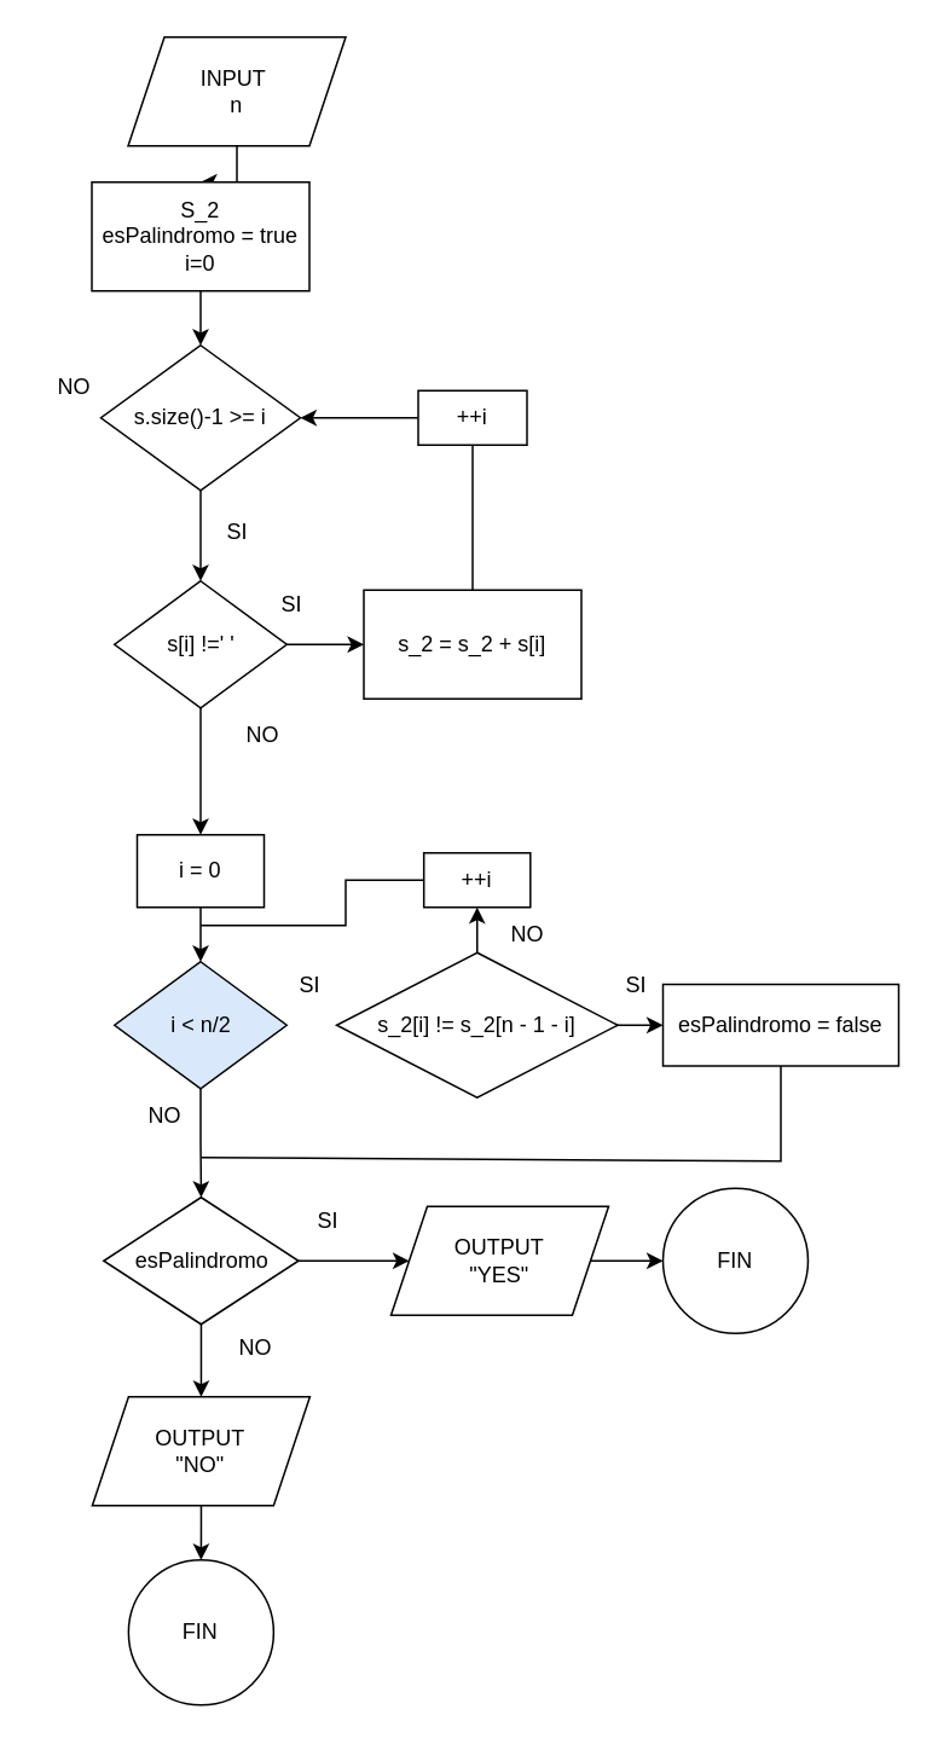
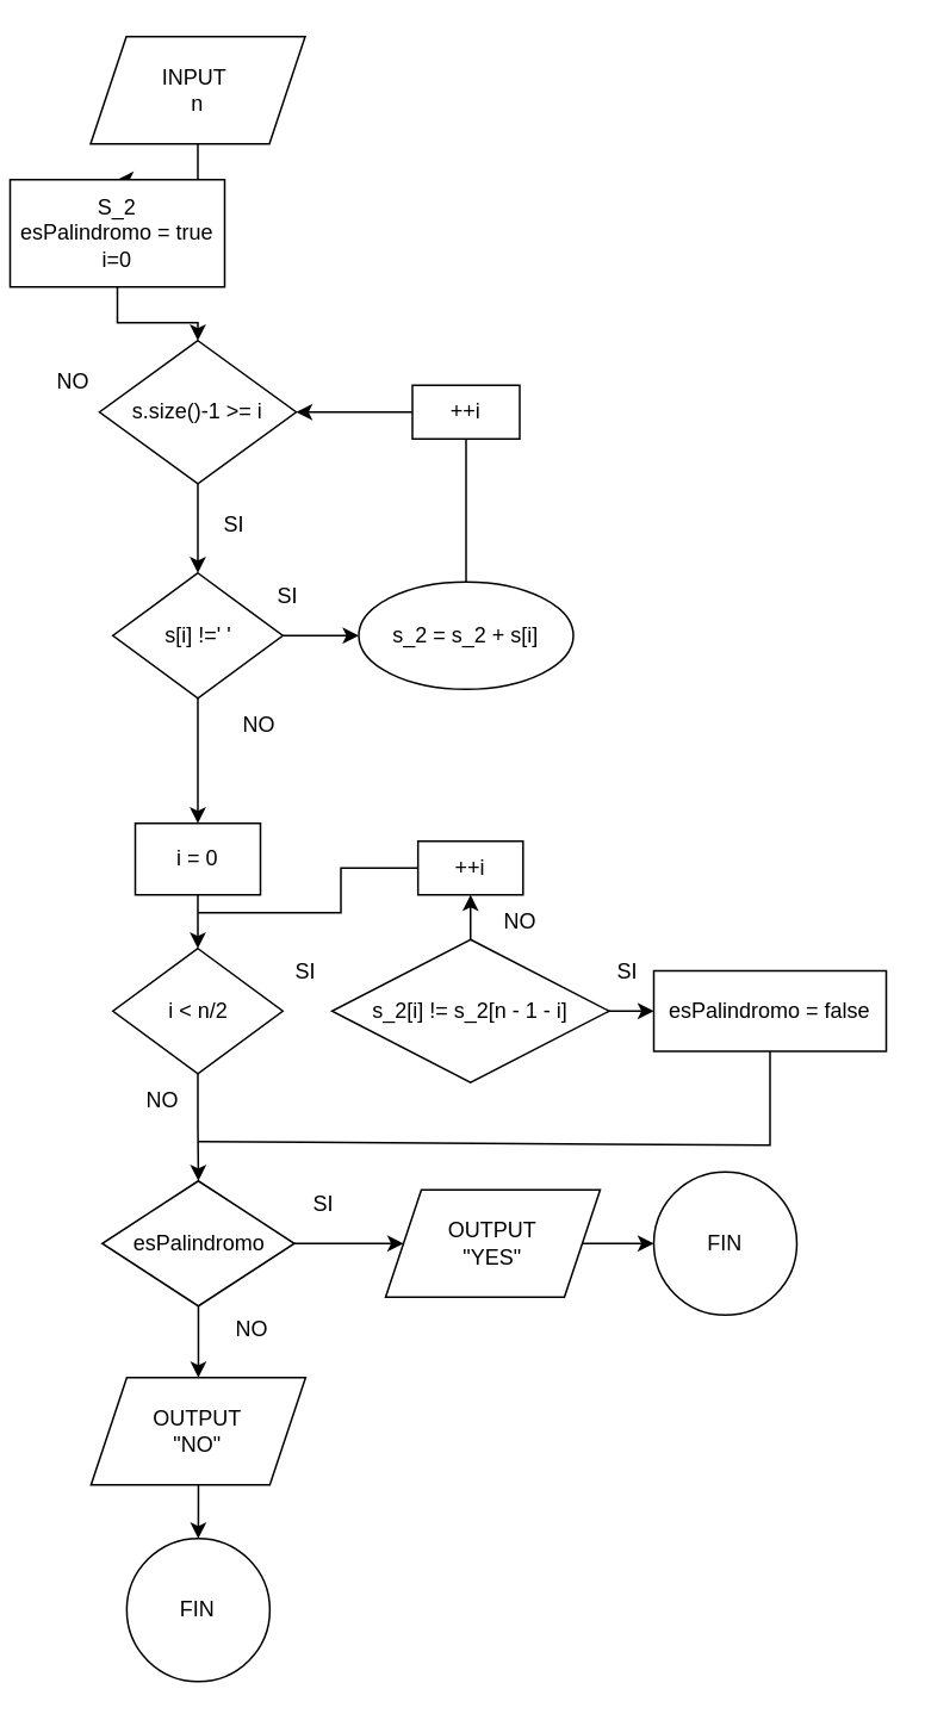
- <mxCell id="3" value="INPUT&amp;nbsp;&lt;div&gt;n&lt;/div&gt;" style="shape=parallelogram;perimeter=parallelogramPerimeter;whiteSpace=wrap;html=1;fixedSize=1;" vertex="1" parent="1"><mxGeometry x="70" y="20" width="120" height="60" as="geometry" /></mxCell>
+ <mxCell id="3" value="INPUT&amp;nbsp;&lt;div&gt;n&lt;/div&gt;" style="shape=parallelogram;perimeter=parallelogramPerimeter;whiteSpace=wrap;html=1;fixedSize=1;" vertex="1" parent="1"><mxGeometry x="50" y="20" width="120" height="60" as="geometry" /></mxCell>
- <mxCell id="5" value="S_2&lt;div&gt;esPalindromo = true&lt;/div&gt;&lt;div&gt;i=0&lt;/div&gt;" style="whiteSpace=wrap;html=1;" vertex="1" parent="1"><mxGeometry x="50" y="100" width="120" height="60" as="geometry" /></mxCell>
+ <mxCell id="5" value="S_2&lt;div&gt;esPalindromo = true&lt;/div&gt;&lt;div&gt;i=0&lt;/div&gt;" style="whiteSpace=wrap;html=1;" vertex="1" parent="1"><mxGeometry x="5" y="100" width="120" height="60" as="geometry" /></mxCell>
- <mxCell id="14" value="s_2 = s_2 + s[i]" style="whiteSpace=wrap;html=1;" vertex="1" parent="1"><mxGeometry x="200" y="325" width="120" height="60" as="geometry" /></mxCell>
+ <mxCell id="14" value="s_2 = s_2 + s[i]" style="ellipse;whiteSpace=wrap;html=1;" vertex="1" parent="1"><mxGeometry x="200" y="325" width="120" height="60" as="geometry" /></mxCell>
- <mxCell id="17" value="i &amp;lt; n/2" style="rhombus;whiteSpace=wrap;html=1;fillColor=#dae8fc;" vertex="1" parent="1"><mxGeometry x="62.5" y="530" width="95" height="70" as="geometry" /></mxCell>
+ <mxCell id="17" value="i &amp;lt; n/2" style="rhombus;whiteSpace=wrap;html=1;" vertex="1" parent="1"><mxGeometry x="62.5" y="530" width="95" height="70" as="geometry" /></mxCell>
